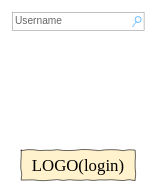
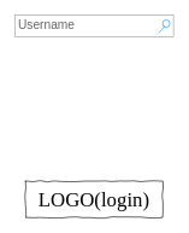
- <mxCell id="2" value="LOGO(login)" style="whiteSpace=wrap;html=1;rounded=0;shadow=0;labelBackgroundColor=none;strokeWidth=1;fontFamily=Verdana;fontSize=28;align=center;comic=1;fillColor=#fff2cc;" vertex="1" parent="1"><mxGeometry x="35" y="250" width="190" height="50" as="geometry" /></mxCell>
+ <mxCell id="2" value="LOGO(login)" style="whiteSpace=wrap;html=1;rounded=0;shadow=0;labelBackgroundColor=none;strokeWidth=1;fontFamily=Verdana;fontSize=28;align=center;comic=1;" vertex="1" parent="1"><mxGeometry x="35" y="250" width="190" height="50" as="geometry" /></mxCell>
